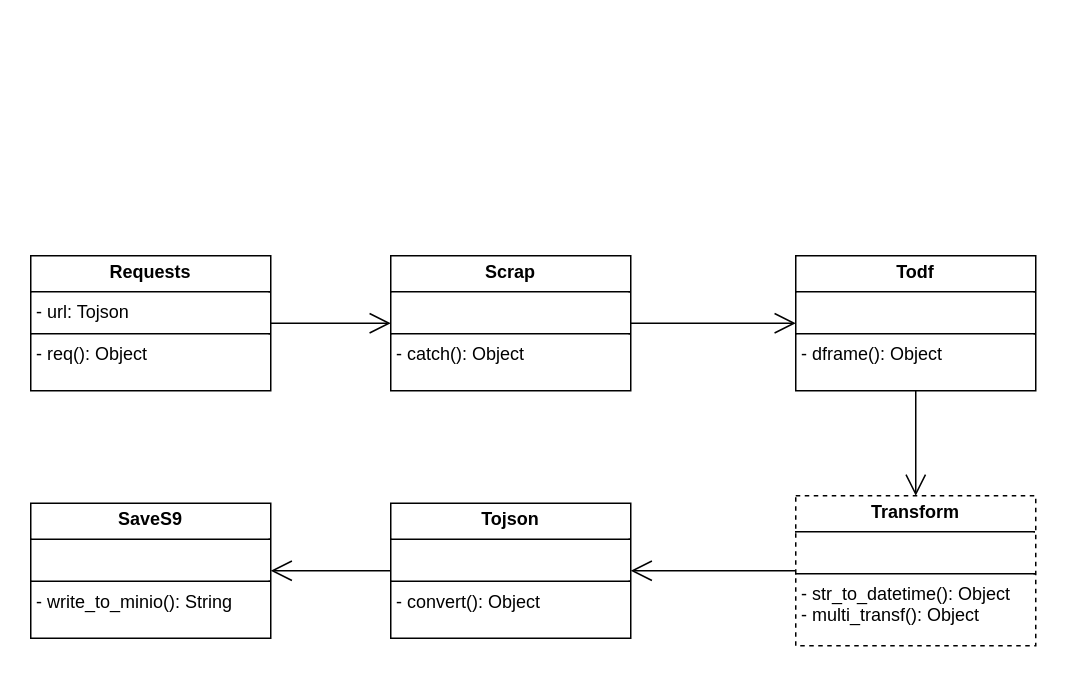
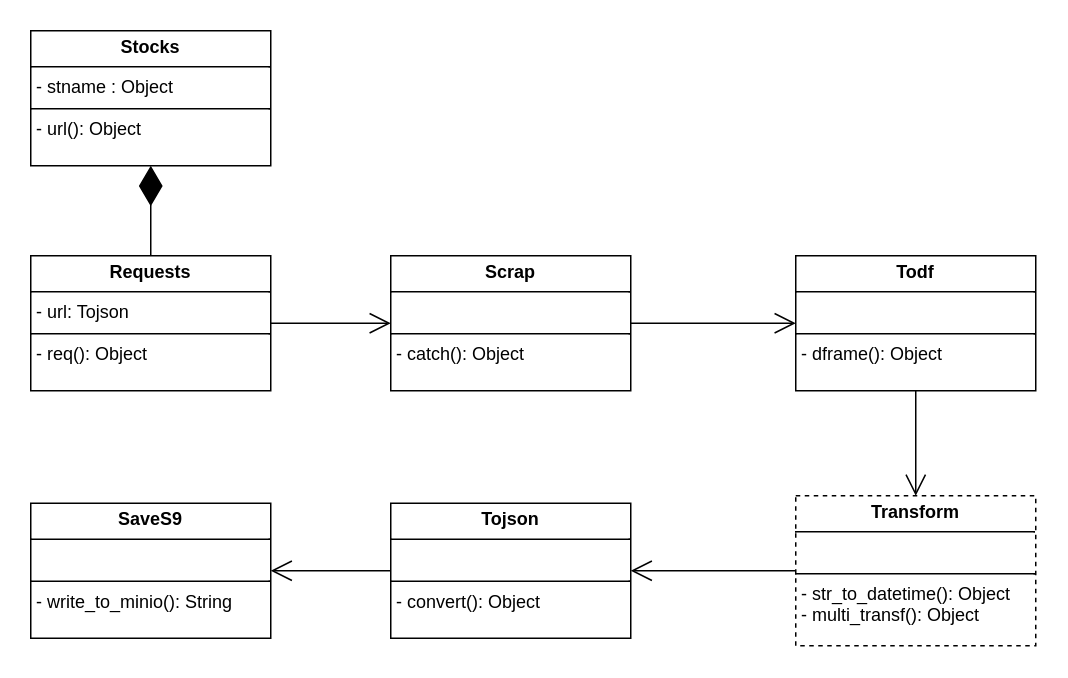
+ <mxCell id="2" value="&lt;p style=&quot;margin:0px;margin-top:4px;text-align:center;&quot;&gt;&lt;b&gt;Stocks&lt;/b&gt;&lt;/p&gt;&lt;hr size=&quot;1&quot; style=&quot;border-style:solid;&quot;&gt;&lt;p style=&quot;margin:0px;margin-left:4px;&quot;&gt;- stname : Object&lt;/p&gt;&lt;hr size=&quot;1&quot; style=&quot;border-style:solid;&quot;&gt;&lt;p style=&quot;margin:0px;margin-left:4px;&quot;&gt;- url(): Object&lt;/p&gt;" style="verticalAlign=top;align=left;overflow=fill;html=1;whiteSpace=wrap;" parent="1" vertex="1"><mxGeometry x="20" y="20" width="160" height="90" as="geometry" /></mxCell>
+ <mxCell id="4" value="" style="endArrow=diamondThin;endFill=1;endSize=24;html=1;rounded=0;entryX=0.5;entryY=1;entryDx=0;entryDy=0;exitX=0.5;exitY=0;exitDx=0;exitDy=0;" parent="1" source="3" target="2" edge="1"><mxGeometry width="160" relative="1" as="geometry"><mxPoint x="260" y="160" as="sourcePoint" /><mxPoint x="420" y="160" as="targetPoint" /></mxGeometry></mxCell>
